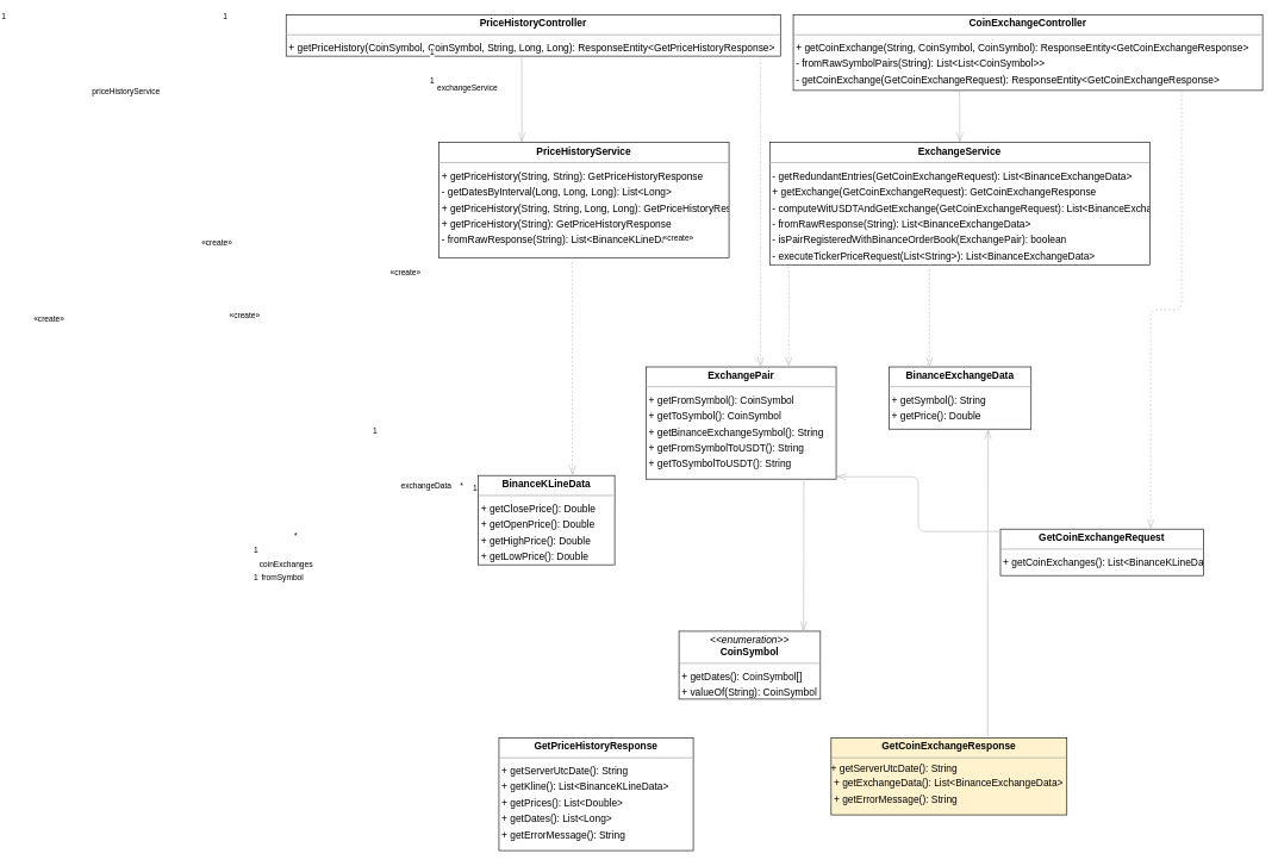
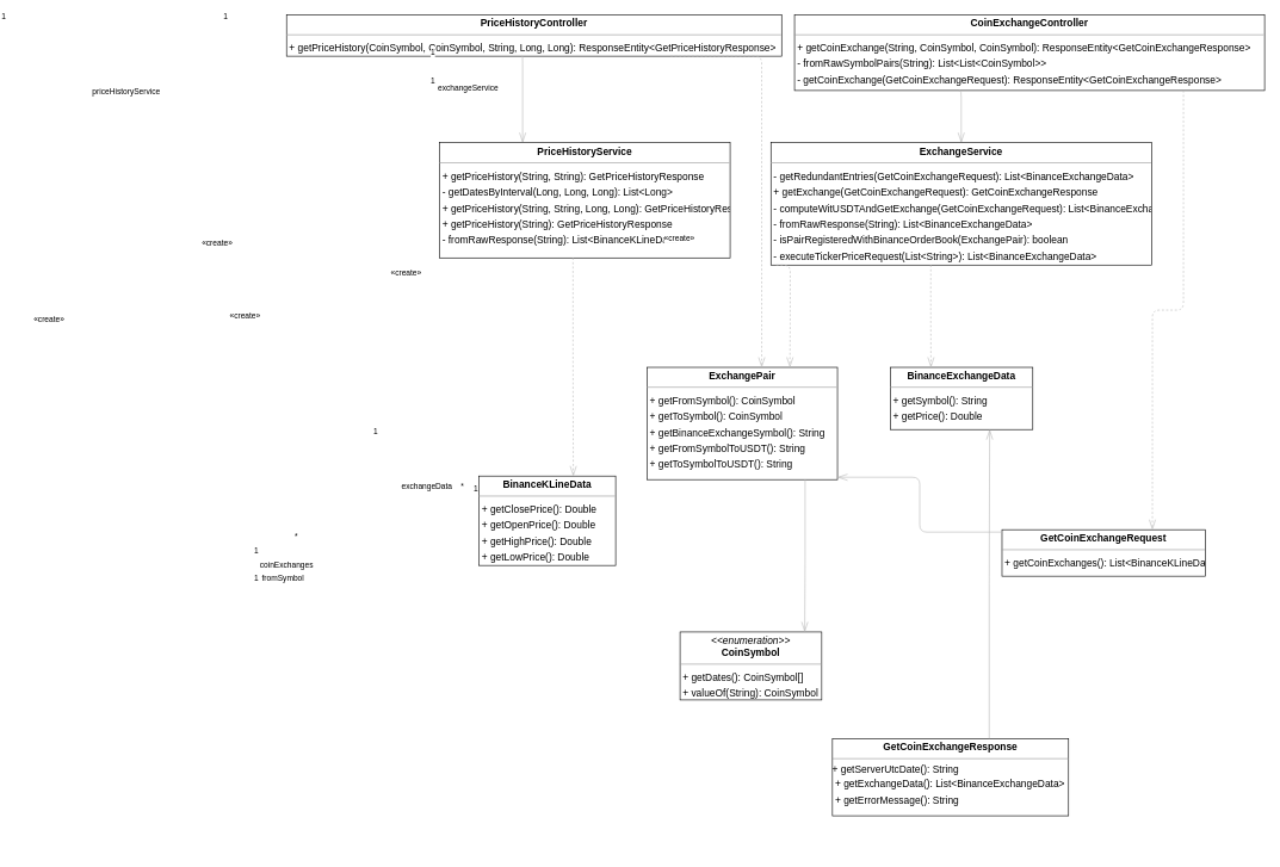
- <mxCell id="9" value="&lt;p style=&quot;margin:0px;margin-top:4px;text-align:center;&quot;&gt;&lt;b&gt;GetCoinExchangeResponse&lt;/b&gt;&lt;/p&gt;&lt;hr size=&quot;1&quot;&gt;+ getServerUtcDate(): String&lt;p style=&quot;margin:0 0 0 4px;line-height:1.6;&quot;&gt;+ getExchangeData(): List&amp;lt;BinanceExchangeData&amp;gt;&lt;br&gt;+ getErrorMessage(): String&lt;br&gt;&lt;br&gt;&lt;/p&gt;" style="verticalAlign=top;align=left;overflow=fill;fontSize=14;fontFamily=Helvetica;html=1;rounded=0;shadow=0;comic=0;labelBackgroundColor=none;strokeWidth=1;fillColor=#fff2cc;" parent="1" vertex="1"><mxGeometry x="783" y="1032" width="330" height="108" as="geometry" /></mxCell>
+ <mxCell id="9" value="&lt;p style=&quot;margin:0px;margin-top:4px;text-align:center;&quot;&gt;&lt;b&gt;GetCoinExchangeResponse&lt;/b&gt;&lt;/p&gt;&lt;hr size=&quot;1&quot;&gt;+ getServerUtcDate(): String&lt;p style=&quot;margin:0 0 0 4px;line-height:1.6;&quot;&gt;+ getExchangeData(): List&amp;lt;BinanceExchangeData&amp;gt;&lt;br&gt;+ getErrorMessage(): String&lt;br&gt;&lt;br&gt;&lt;/p&gt;" style="verticalAlign=top;align=left;overflow=fill;fontSize=14;fontFamily=Helvetica;html=1;rounded=0;shadow=0;comic=0;labelBackgroundColor=none;strokeWidth=1;" parent="1" vertex="1"><mxGeometry x="783" y="1032" width="330" height="108" as="geometry" /></mxCell>
- <mxCell id="10" value="&lt;p style=&quot;margin:0px;margin-top:4px;text-align:center;&quot;&gt;&lt;b&gt;GetPriceHistoryResponse&lt;/b&gt;&lt;/p&gt;&lt;hr size=&quot;1&quot;&gt;&lt;p style=&quot;margin:0 0 0 4px;line-height:1.6;&quot;&gt;+ getServerUtcDate(): String&lt;br&gt;+ getKline(): List&amp;lt;BinanceKLineData&amp;gt;&lt;br&gt;+ getPrices(): List&amp;lt;Double&amp;gt;&lt;br&gt;+ getDates(): List&amp;lt;Long&amp;gt;&lt;br&gt;+ getErrorMessage(): String&lt;br&gt;&lt;br&gt;&lt;/p&gt;" style="verticalAlign=top;align=left;overflow=fill;fontSize=14;fontFamily=Helvetica;html=1;rounded=0;shadow=0;comic=0;labelBackgroundColor=none;strokeWidth=1;" parent="1" vertex="1"><mxGeometry x="318" y="1032" width="272" height="158" as="geometry" /></mxCell>
